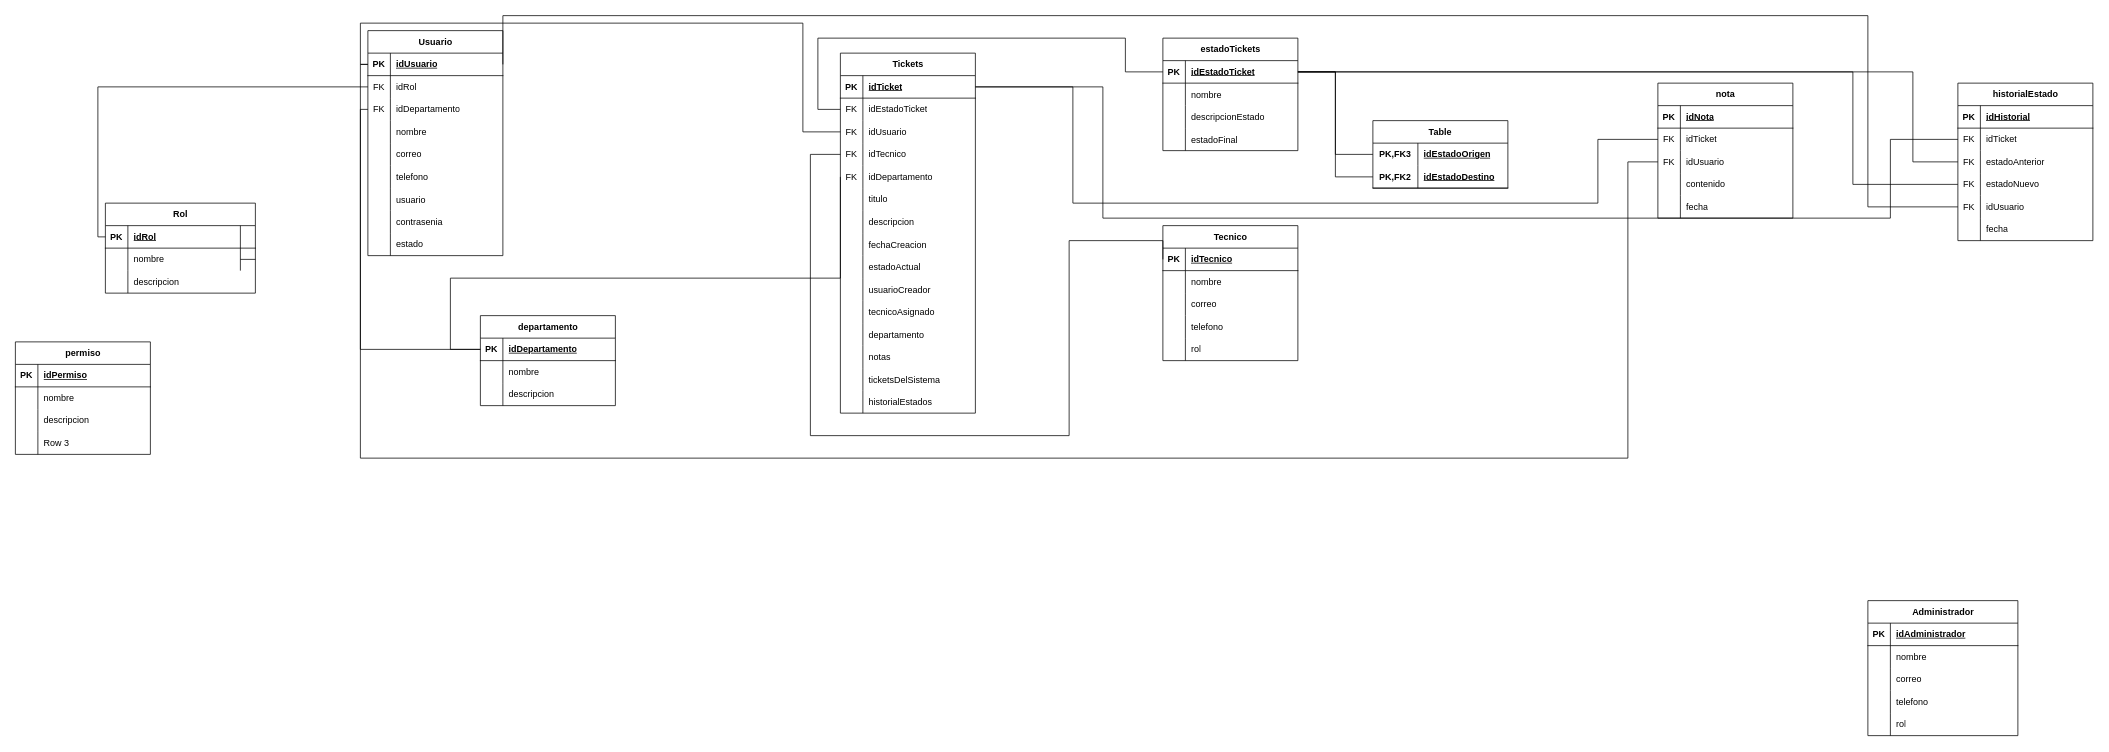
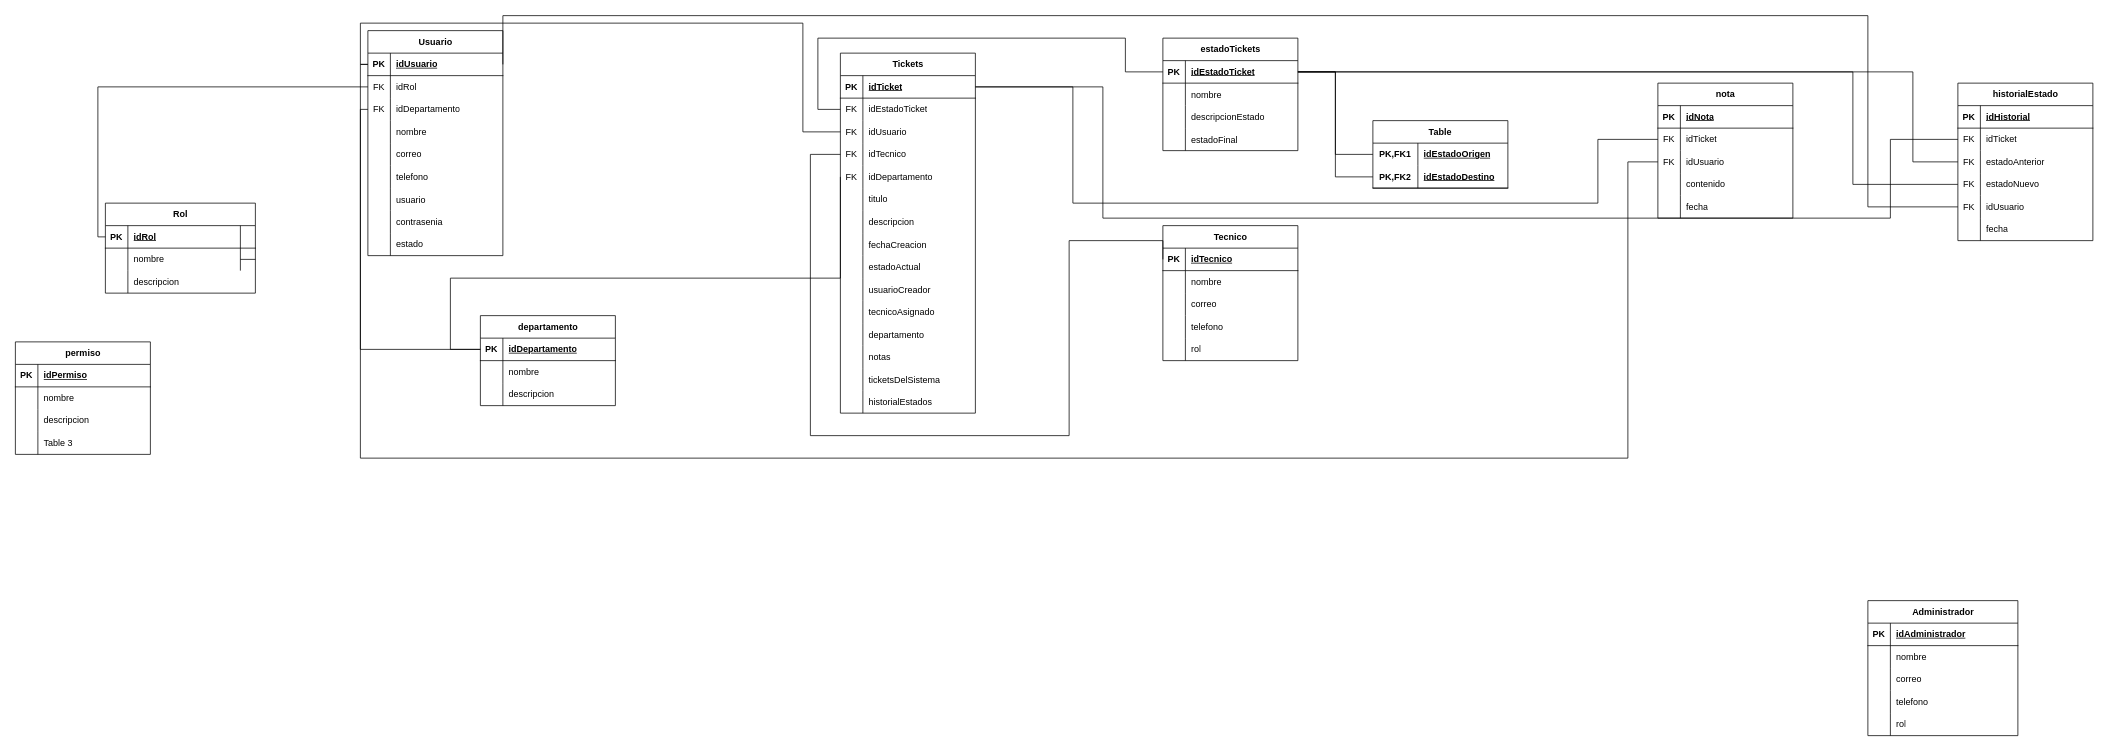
- <mxCell id="166" value="PK,FK3" style="shape=partialRectangle;connectable=0;fillColor=none;top=0;left=0;bottom=0;right=0;fontStyle=1;overflow=hidden;html=1;whiteSpace=wrap;" parent="165" vertex="1"><mxGeometry width="60" height="30" as="geometry"><mxRectangle width="60" height="30" as="alternateBounds" /></mxGeometry></mxCell>
+ <mxCell id="166" value="PK,FK1" style="shape=partialRectangle;connectable=0;fillColor=none;top=0;left=0;bottom=0;right=0;fontStyle=1;overflow=hidden;html=1;whiteSpace=wrap;" parent="165" vertex="1"><mxGeometry width="60" height="30" as="geometry"><mxRectangle width="60" height="30" as="alternateBounds" /></mxGeometry></mxCell>
- <mxCell id="210" value="Row 3" style="shape=partialRectangle;connectable=0;fillColor=none;top=0;left=0;bottom=0;right=0;align=left;spacingLeft=6;overflow=hidden;whiteSpace=wrap;html=1;" parent="208" vertex="1"><mxGeometry x="30" width="150" height="30" as="geometry"><mxRectangle width="150" height="30" as="alternateBounds" /></mxGeometry></mxCell>
+ <mxCell id="210" value="Table 3" style="shape=partialRectangle;connectable=0;fillColor=none;top=0;left=0;bottom=0;right=0;align=left;spacingLeft=6;overflow=hidden;whiteSpace=wrap;html=1;" parent="208" vertex="1"><mxGeometry x="30" width="150" height="30" as="geometry"><mxRectangle width="150" height="30" as="alternateBounds" /></mxGeometry></mxCell>
